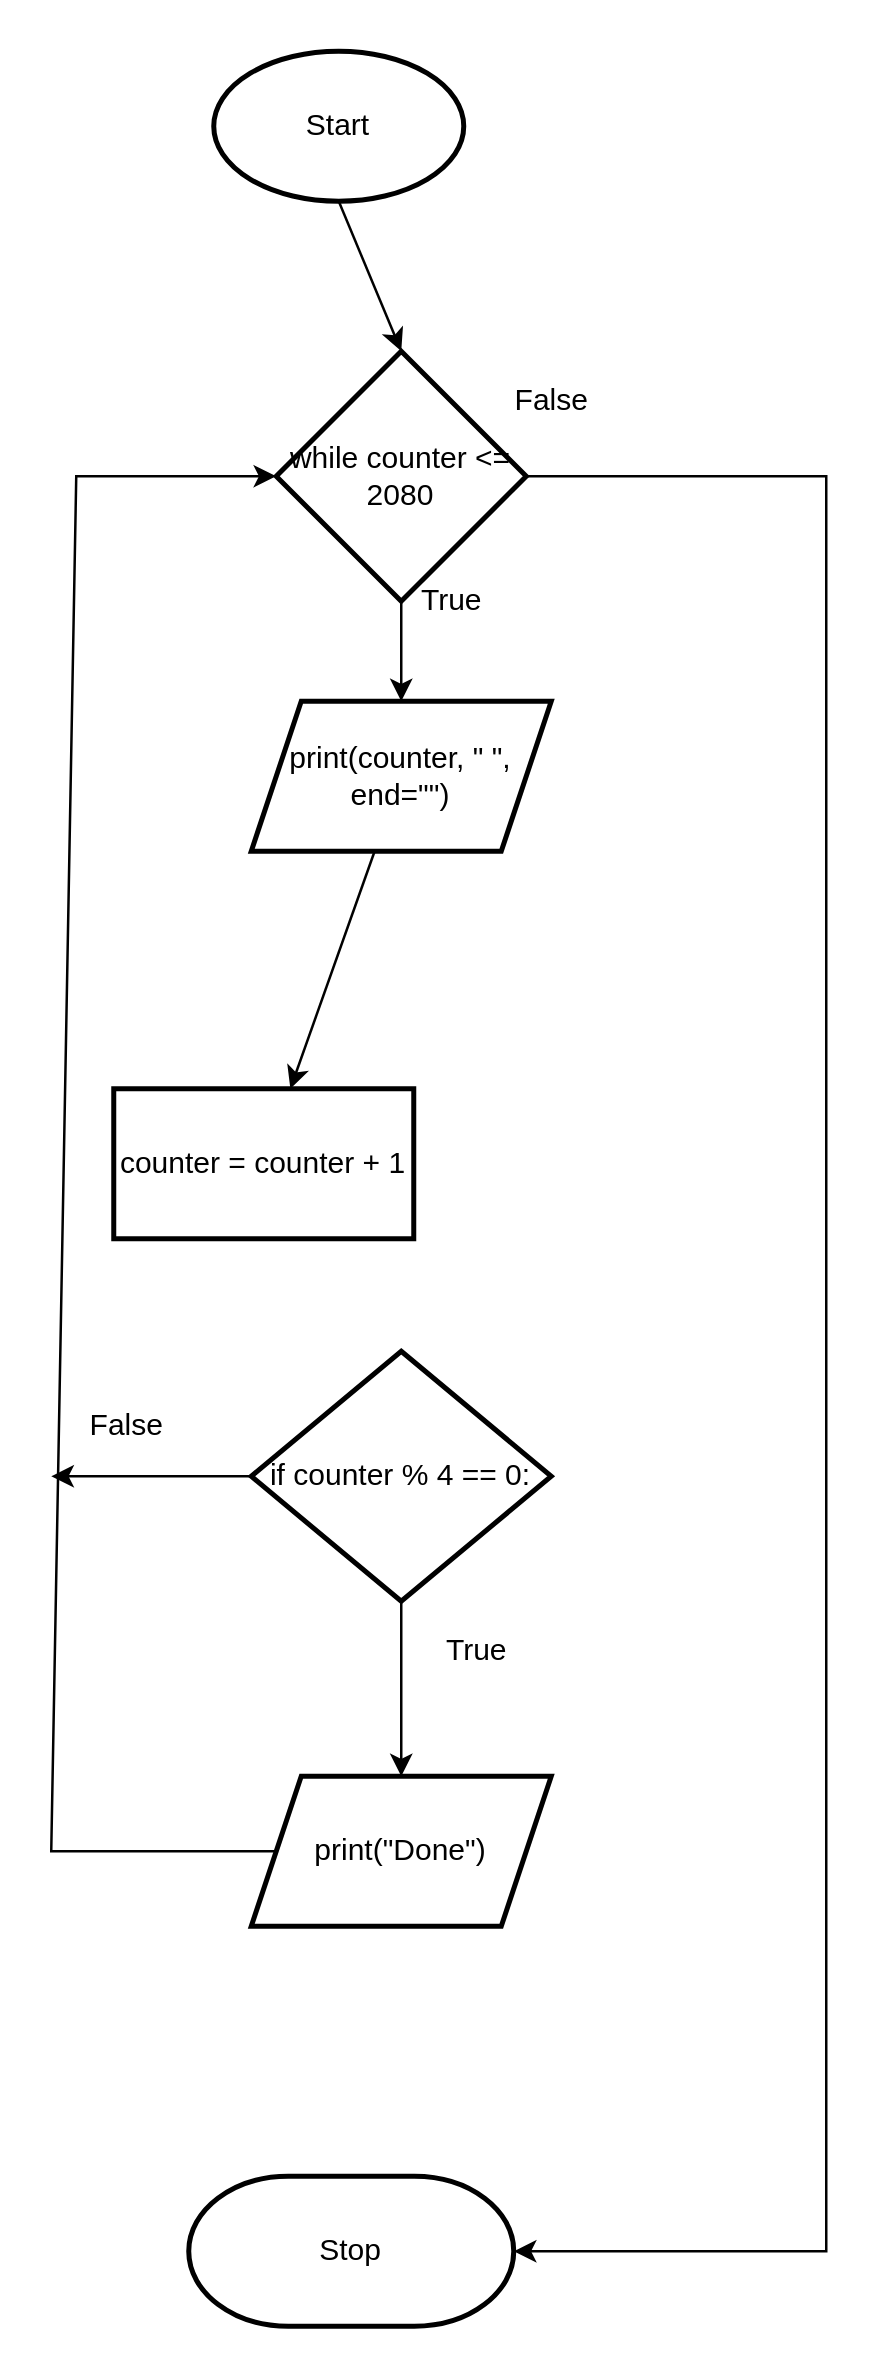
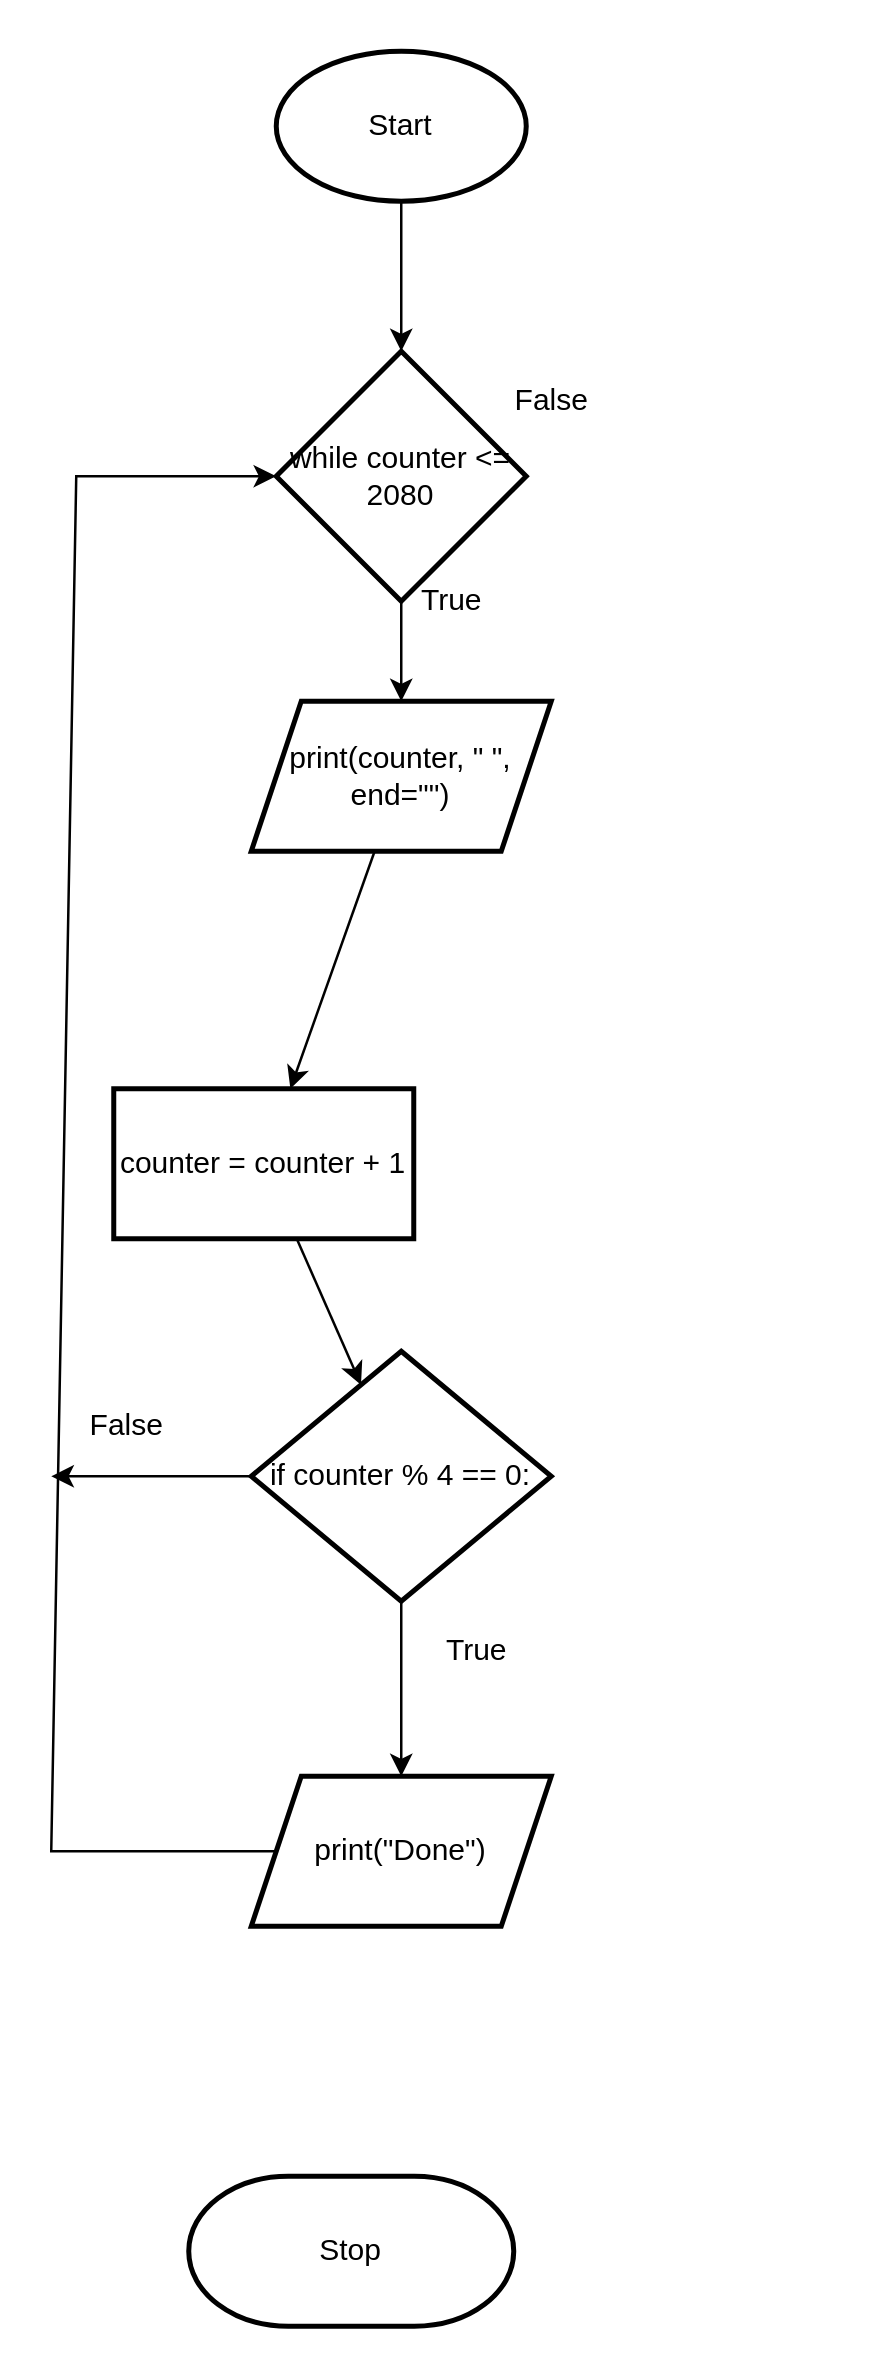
- <mxCell id="3" value="Start" style="strokeWidth=2;html=1;shape=mxgraph.flowchart.start_1;whiteSpace=wrap;" parent="1" vertex="1"><mxGeometry x="85" y="20" width="100" height="60" as="geometry" /></mxCell>
+ <mxCell id="3" value="Start" style="strokeWidth=2;html=1;shape=mxgraph.flowchart.start_1;whiteSpace=wrap;" parent="1" vertex="1"><mxGeometry x="110" y="20" width="100" height="60" as="geometry" /></mxCell>
+ <mxCell id="10" value="" style="edgeStyle=none;html=1;" edge="1" parent="1" source="11" target="14"><mxGeometry relative="1" as="geometry" /></mxCell>
- <mxCell id="6" style="edgeStyle=none;html=1;entryX=1;entryY=0.5;entryDx=0;entryDy=0;entryPerimeter=0;rounded=0;" edge="1" parent="1" source="7" target="4"><mxGeometry relative="1" as="geometry"><mxPoint x="350" y="871" as="targetPoint" /><Array as="points"><mxPoint x="330" y="190" /><mxPoint x="330" y="900" /></Array></mxGeometry></mxCell>
